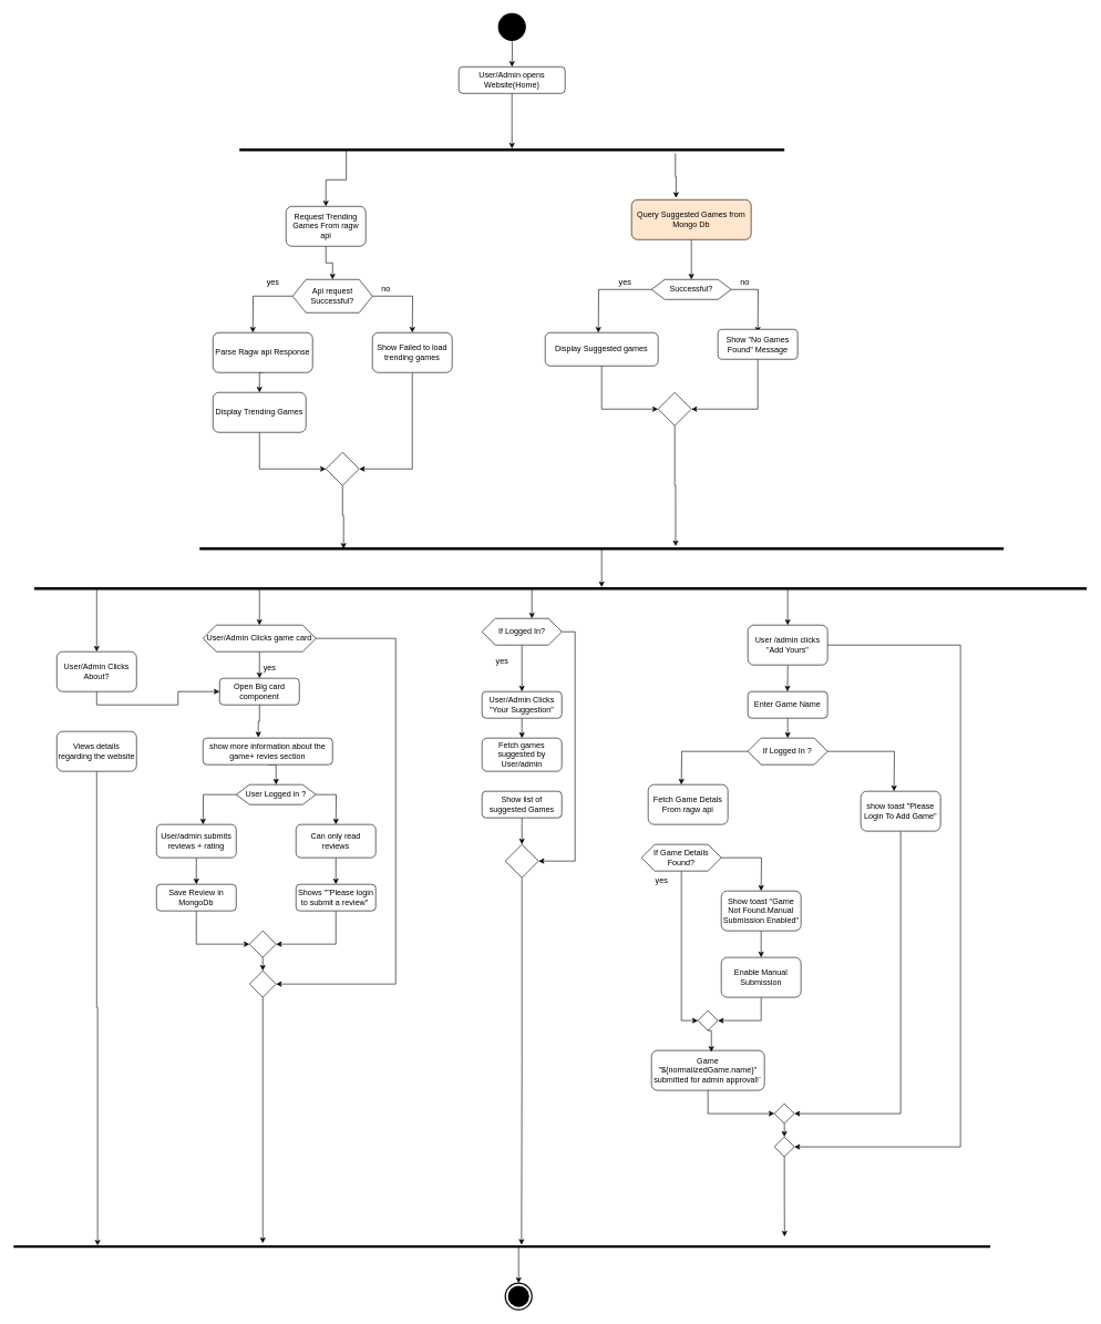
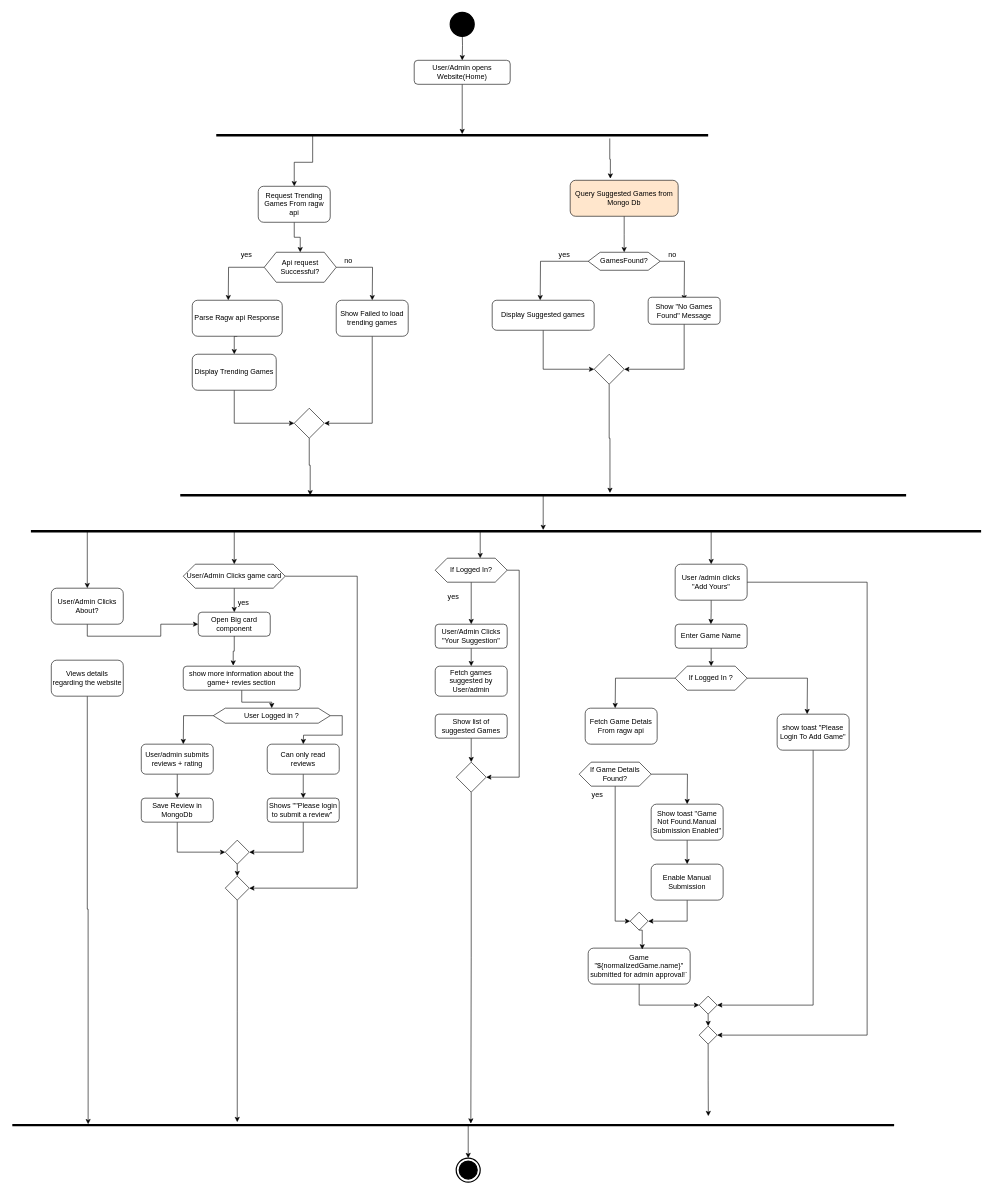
- <mxCell id="28" value="Successful?" style="shape=hexagon;perimeter=hexagonPerimeter2;whiteSpace=wrap;html=1;fixedSize=1;" parent="1" vertex="1"><mxGeometry x="980" y="420" width="120" height="30" as="geometry" /></mxCell>
+ <mxCell id="28" value="GamesFound?" style="shape=hexagon;perimeter=hexagonPerimeter2;whiteSpace=wrap;html=1;fixedSize=1;" parent="1" vertex="1"><mxGeometry x="980" y="420" width="120" height="30" as="geometry" /></mxCell>
- <mxCell id="53" value="User Logged in ?" style="shape=hexagon;perimeter=hexagonPerimeter2;whiteSpace=wrap;html=1;fixedSize=1;" parent="1" vertex="1"><mxGeometry x="355" y="1180" width="120" height="30" as="geometry" /></mxCell>
+ <mxCell id="53" value="User Logged in ?" style="shape=hexagon;perimeter=hexagonPerimeter2;whiteSpace=wrap;html=1;fixedSize=1;" parent="1" vertex="1"><mxGeometry x="355" y="1180" width="195" height="25" as="geometry" /></mxCell>
